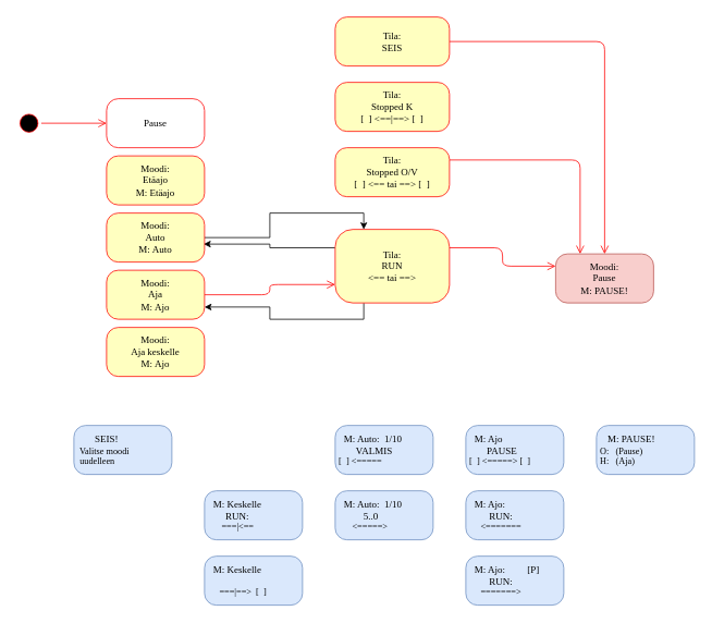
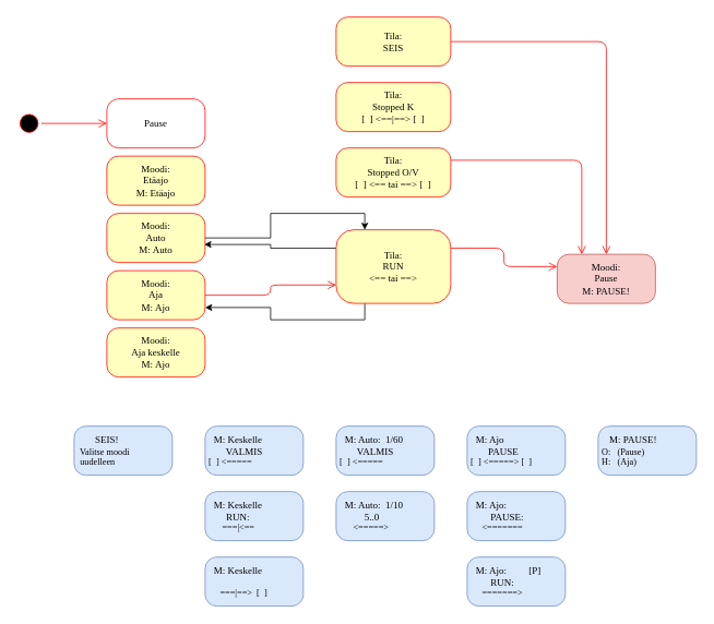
+ <mxCell id="18" value="&amp;nbsp; &amp;nbsp;M: Keskelle&lt;br&gt;&amp;nbsp; &amp;nbsp; &amp;nbsp; &amp;nbsp; VALMIS&lt;br&gt;&lt;div style=&quot;font-size: 11px&quot;&gt;&lt;span style=&quot;font-size: 11px&quot;&gt;&amp;nbsp;[&amp;nbsp; ] &amp;lt;=====&lt;/span&gt;&lt;/div&gt;" style="rounded=1;whiteSpace=wrap;html=1;arcSize=24;fillColor=#dae8fc;strokeColor=#6c8ebf;shadow=0;comic=0;labelBackgroundColor=none;fontFamily=Verdana;fontSize=12;align=left;" parent="1" vertex="1"><mxGeometry x="250" y="520" width="120" height="60" as="geometry" /></mxCell>
- <mxCell id="16" value="&amp;nbsp; &amp;nbsp;M: Auto:&amp;nbsp; 1/10&lt;br&gt;&amp;nbsp; &amp;nbsp; &amp;nbsp; &amp;nbsp; VALMIS&lt;br&gt;&lt;div style=&quot;font-size: 11px&quot;&gt;&lt;span style=&quot;font-size: 11px&quot;&gt;&amp;nbsp;[&amp;nbsp; ] &amp;lt;=====&lt;/span&gt;&lt;/div&gt;" style="rounded=1;whiteSpace=wrap;html=1;arcSize=24;fillColor=#dae8fc;strokeColor=#6c8ebf;shadow=0;comic=0;labelBackgroundColor=none;fontFamily=Verdana;fontSize=12;align=left;" parent="1" vertex="1"><mxGeometry x="410" y="520" width="120" height="60" as="geometry" /></mxCell>
+ <mxCell id="16" value="&amp;nbsp; &amp;nbsp;M: Auto:&amp;nbsp; 1/60&lt;br&gt;&amp;nbsp; &amp;nbsp; &amp;nbsp; &amp;nbsp; VALMIS&lt;br&gt;&lt;div style=&quot;font-size: 11px&quot;&gt;&lt;span style=&quot;font-size: 11px&quot;&gt;&amp;nbsp;[&amp;nbsp; ] &amp;lt;=====&lt;/span&gt;&lt;/div&gt;" style="rounded=1;whiteSpace=wrap;html=1;arcSize=24;fillColor=#dae8fc;strokeColor=#6c8ebf;shadow=0;comic=0;labelBackgroundColor=none;fontFamily=Verdana;fontSize=12;align=left;" parent="1" vertex="1"><mxGeometry x="410" y="520" width="120" height="60" as="geometry" /></mxCell>
- <mxCell id="21" value="&amp;nbsp; &amp;nbsp;M: Ajo:&lt;br&gt;&amp;nbsp; &amp;nbsp; &amp;nbsp; &amp;nbsp; &amp;nbsp;RUN:&lt;br&gt;&lt;div style=&quot;font-size: 11px&quot;&gt;&lt;span style=&quot;font-size: 11px&quot;&gt;&amp;nbsp; &amp;nbsp; &amp;nbsp; &amp;lt;=======&lt;/span&gt;&lt;/div&gt;" style="rounded=1;whiteSpace=wrap;html=1;arcSize=24;fillColor=#dae8fc;strokeColor=#6c8ebf;shadow=0;comic=0;labelBackgroundColor=none;fontFamily=Verdana;fontSize=12;align=left;" parent="1" vertex="1"><mxGeometry x="570" y="600" width="120" height="60" as="geometry" /></mxCell>
+ <mxCell id="21" value="&amp;nbsp; &amp;nbsp;M: Ajo:&lt;br&gt;&amp;nbsp; &amp;nbsp; &amp;nbsp; &amp;nbsp; &amp;nbsp;PAUSE:&lt;br&gt;&lt;div style=&quot;font-size: 11px&quot;&gt;&lt;span style=&quot;font-size: 11px&quot;&gt;&amp;nbsp; &amp;nbsp; &amp;nbsp; &amp;lt;=======&lt;/span&gt;&lt;/div&gt;" style="rounded=1;whiteSpace=wrap;html=1;arcSize=24;fillColor=#dae8fc;strokeColor=#6c8ebf;shadow=0;comic=0;labelBackgroundColor=none;fontFamily=Verdana;fontSize=12;align=left;" parent="1" vertex="1"><mxGeometry x="570" y="600" width="120" height="60" as="geometry" /></mxCell>
